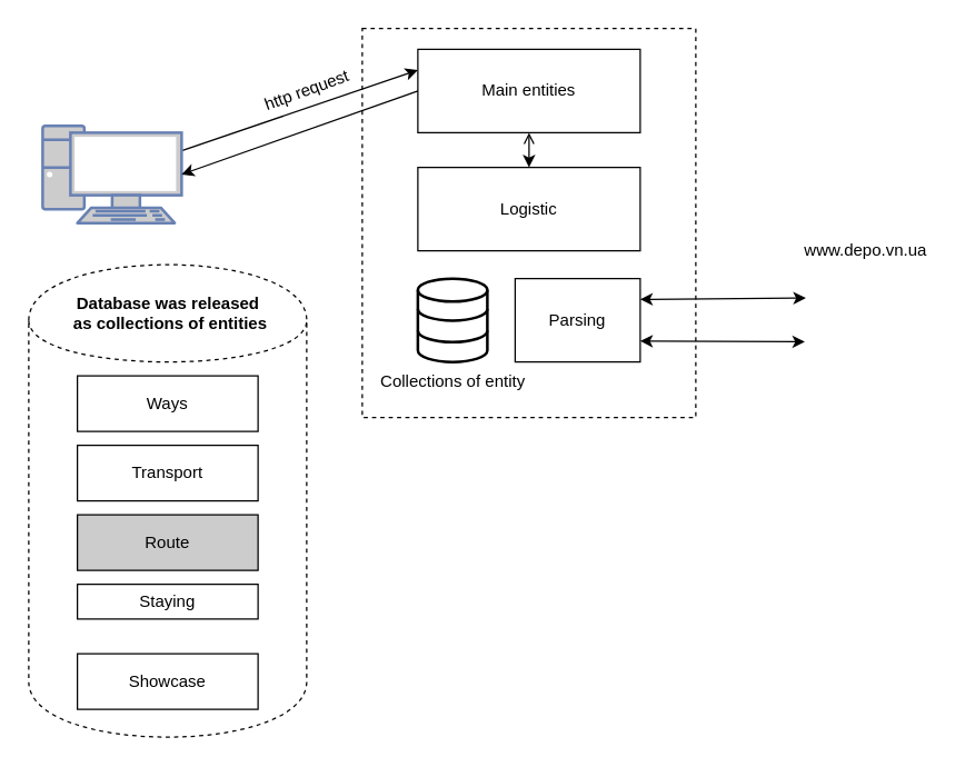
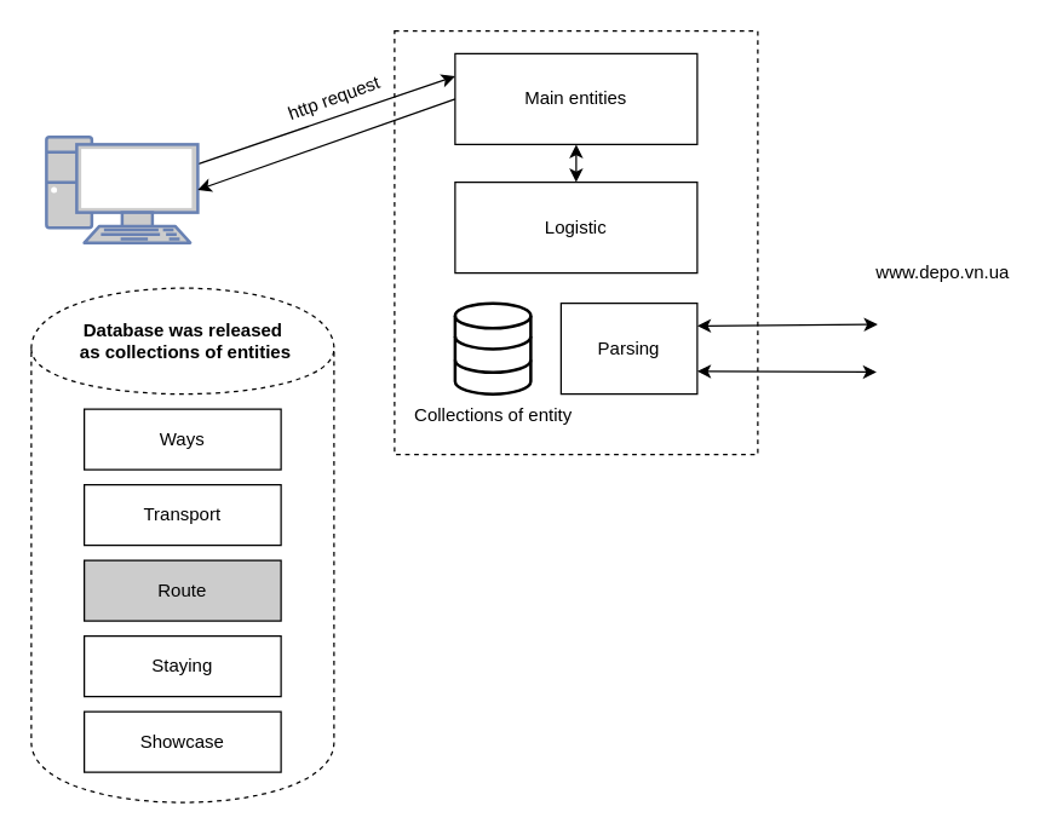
- <mxCell id="15" value="" style="endArrow=open;startArrow=classic;html=1;entryX=0.5;entryY=1;entryDx=0;entryDy=0;exitX=0.5;exitY=0;exitDx=0;exitDy=0;" edge="1" parent="1" source="12" target="10"><mxGeometry width="50" height="50" relative="1" as="geometry"><mxPoint x="130" y="300" as="sourcePoint" /><mxPoint x="180" y="250" as="targetPoint" /></mxGeometry></mxCell>
+ <mxCell id="15" value="" style="endArrow=classic;startArrow=classic;html=1;entryX=0.5;entryY=1;entryDx=0;entryDy=0;exitX=0.5;exitY=0;exitDx=0;exitDy=0;" edge="1" parent="1" source="12" target="10"><mxGeometry width="50" height="50" relative="1" as="geometry"><mxPoint x="130" y="300" as="sourcePoint" /><mxPoint x="180" y="250" as="targetPoint" /></mxGeometry></mxCell>
- <mxCell id="21" value="Staying" style="rounded=0;whiteSpace=wrap;html=1;" vertex="1" parent="1"><mxGeometry x="55" y="420" width="130" height="25" as="geometry" /></mxCell>
+ <mxCell id="21" value="Staying" style="rounded=0;whiteSpace=wrap;html=1;" vertex="1" parent="1"><mxGeometry x="55" y="420" width="130" height="40" as="geometry" /></mxCell>
